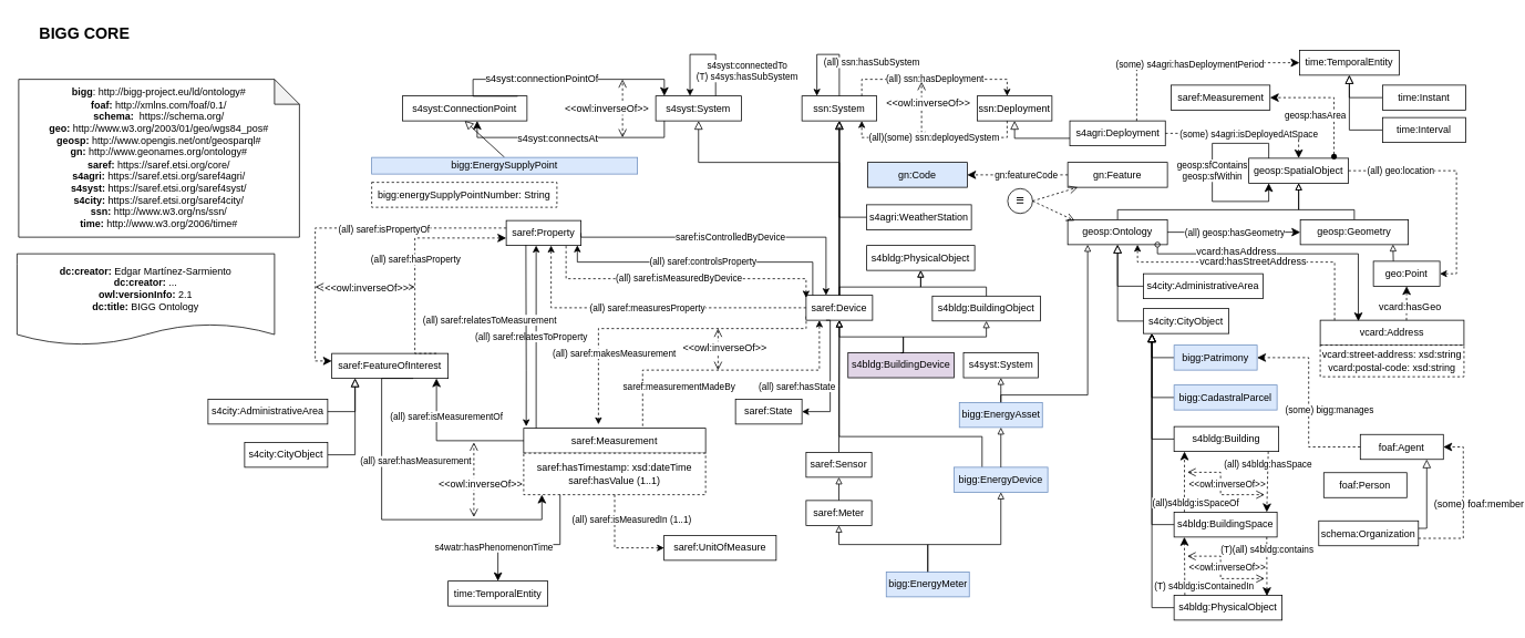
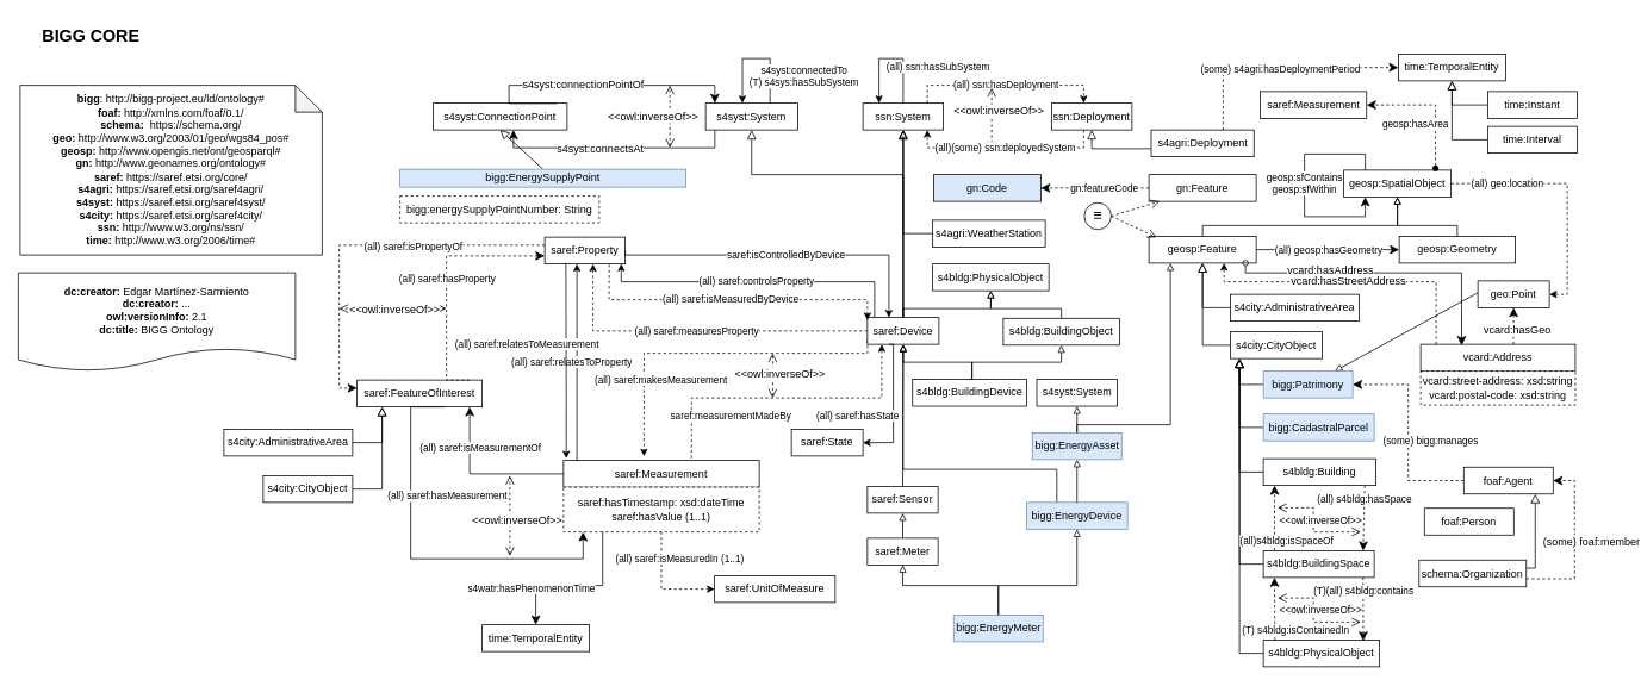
- <mxCell id="30" value="" style="endArrow=classic;html=1;exitX=1;exitY=0.5;exitDx=0;exitDy=0;entryX=0.5;entryY=0;entryDx=0;entryDy=0;endSize=8;arcSize=0;rounded=0;edgeStyle=orthogonalEdgeStyle;dashed=1;" parent="1" source="29" target="2" edge="1"><mxGeometry width="50" height="50" relative="1" as="geometry"><mxPoint x="1337" y="159" as="sourcePoint" /><mxPoint x="1689" y="168" as="targetPoint" /></mxGeometry></mxCell>
- <mxCell id="31" value="&lt;div&gt;(some) s4agri:isDeployedAtSpace&lt;/div&gt;" style="edgeLabel;html=1;align=center;verticalAlign=middle;resizable=0;points=[];" parent="30" connectable="0" vertex="1"><mxGeometry x="-0.191" y="-1" relative="1" as="geometry"><mxPoint x="23" y="-1" as="offset" /></mxGeometry></mxCell>
- <mxCell id="4" value="geosp:Ontology" style="rounded=0;whiteSpace=wrap;html=1;snapToPoint=1;points=[[0.1,0],[0.2,0],[0.3,0],[0.4,0],[0.5,0],[0.6,0],[0.7,0],[0.8,0],[0.9,0],[0,0.1],[0,0.3],[0,0.5],[0,0.7],[0,0.9],[0.1,1],[0.2,1],[0.3,1],[0.4,1],[0.5,1],[0.6,1],[0.7,1],[0.8,1],[0.9,1],[1,0.1],[1,0.3],[1,0.5],[1,0.7],[1,0.9]];" parent="1" vertex="1"><mxGeometry x="1285" y="264" width="120" height="30" as="geometry" /></mxCell>
+ <mxCell id="4" value="geosp:Feature" style="rounded=0;whiteSpace=wrap;html=1;snapToPoint=1;points=[[0.1,0],[0.2,0],[0.3,0],[0.4,0],[0.5,0],[0.6,0],[0.7,0],[0.8,0],[0.9,0],[0,0.1],[0,0.3],[0,0.5],[0,0.7],[0,0.9],[0.1,1],[0.2,1],[0.3,1],[0.4,1],[0.5,1],[0.6,1],[0.7,1],[0.8,1],[0.9,1],[1,0.1],[1,0.3],[1,0.5],[1,0.7],[1,0.9]];" parent="1" vertex="1"><mxGeometry x="1285" y="264" width="120" height="30" as="geometry" /></mxCell>
- <mxCell id="8" style="rounded=0;orthogonalLoop=1;jettySize=auto;html=1;exitX=0.3;exitY=0;exitDx=0;exitDy=0;endArrow=block;endFill=0;entryX=0.858;entryY=0.989;entryDx=0;entryDy=0;entryPerimeter=0;" parent="1" source="9" target="7" edge="1"><mxGeometry relative="1" as="geometry" /></mxCell>
+ <mxCell id="8" style="rounded=0;orthogonalLoop=1;jettySize=auto;html=1;exitX=0.3;exitY=0;exitDx=0;exitDy=0;endArrow=block;endFill=0;" parent="1" source="9" target="35" edge="1"><mxGeometry relative="1" as="geometry" /></mxCell>
- <mxCell id="125" value="s4bldg:BuildingDevice" style="rounded=0;whiteSpace=wrap;html=1;snapToPoint=1;points=[[0.1,0],[0.2,0],[0.3,0],[0.4,0],[0.5,0],[0.6,0],[0.7,0],[0.8,0],[0.9,0],[0,0.1],[0,0.3],[0,0.5],[0,0.7],[0,0.9],[0.1,1],[0.2,1],[0.3,1],[0.4,1],[0.5,1],[0.6,1],[0.7,1],[0.8,1],[0.9,1],[1,0.1],[1,0.3],[1,0.5],[1,0.7],[1,0.9]];fillColor=#e1d5e7;" parent="1" vertex="1"><mxGeometry x="1020.51" y="424.21" width="127.49" height="30" as="geometry" /></mxCell>
+ <mxCell id="125" value="s4bldg:BuildingDevice" style="rounded=0;whiteSpace=wrap;html=1;snapToPoint=1;points=[[0.1,0],[0.2,0],[0.3,0],[0.4,0],[0.5,0],[0.6,0],[0.7,0],[0.8,0],[0.9,0],[0,0.1],[0,0.3],[0,0.5],[0,0.7],[0,0.9],[0.1,1],[0.2,1],[0.3,1],[0.4,1],[0.5,1],[0.6,1],[0.7,1],[0.8,1],[0.9,1],[1,0.1],[1,0.3],[1,0.5],[1,0.7],[1,0.9]];" parent="1" vertex="1"><mxGeometry x="1020.51" y="424.21" width="127.49" height="30" as="geometry" /></mxCell>
